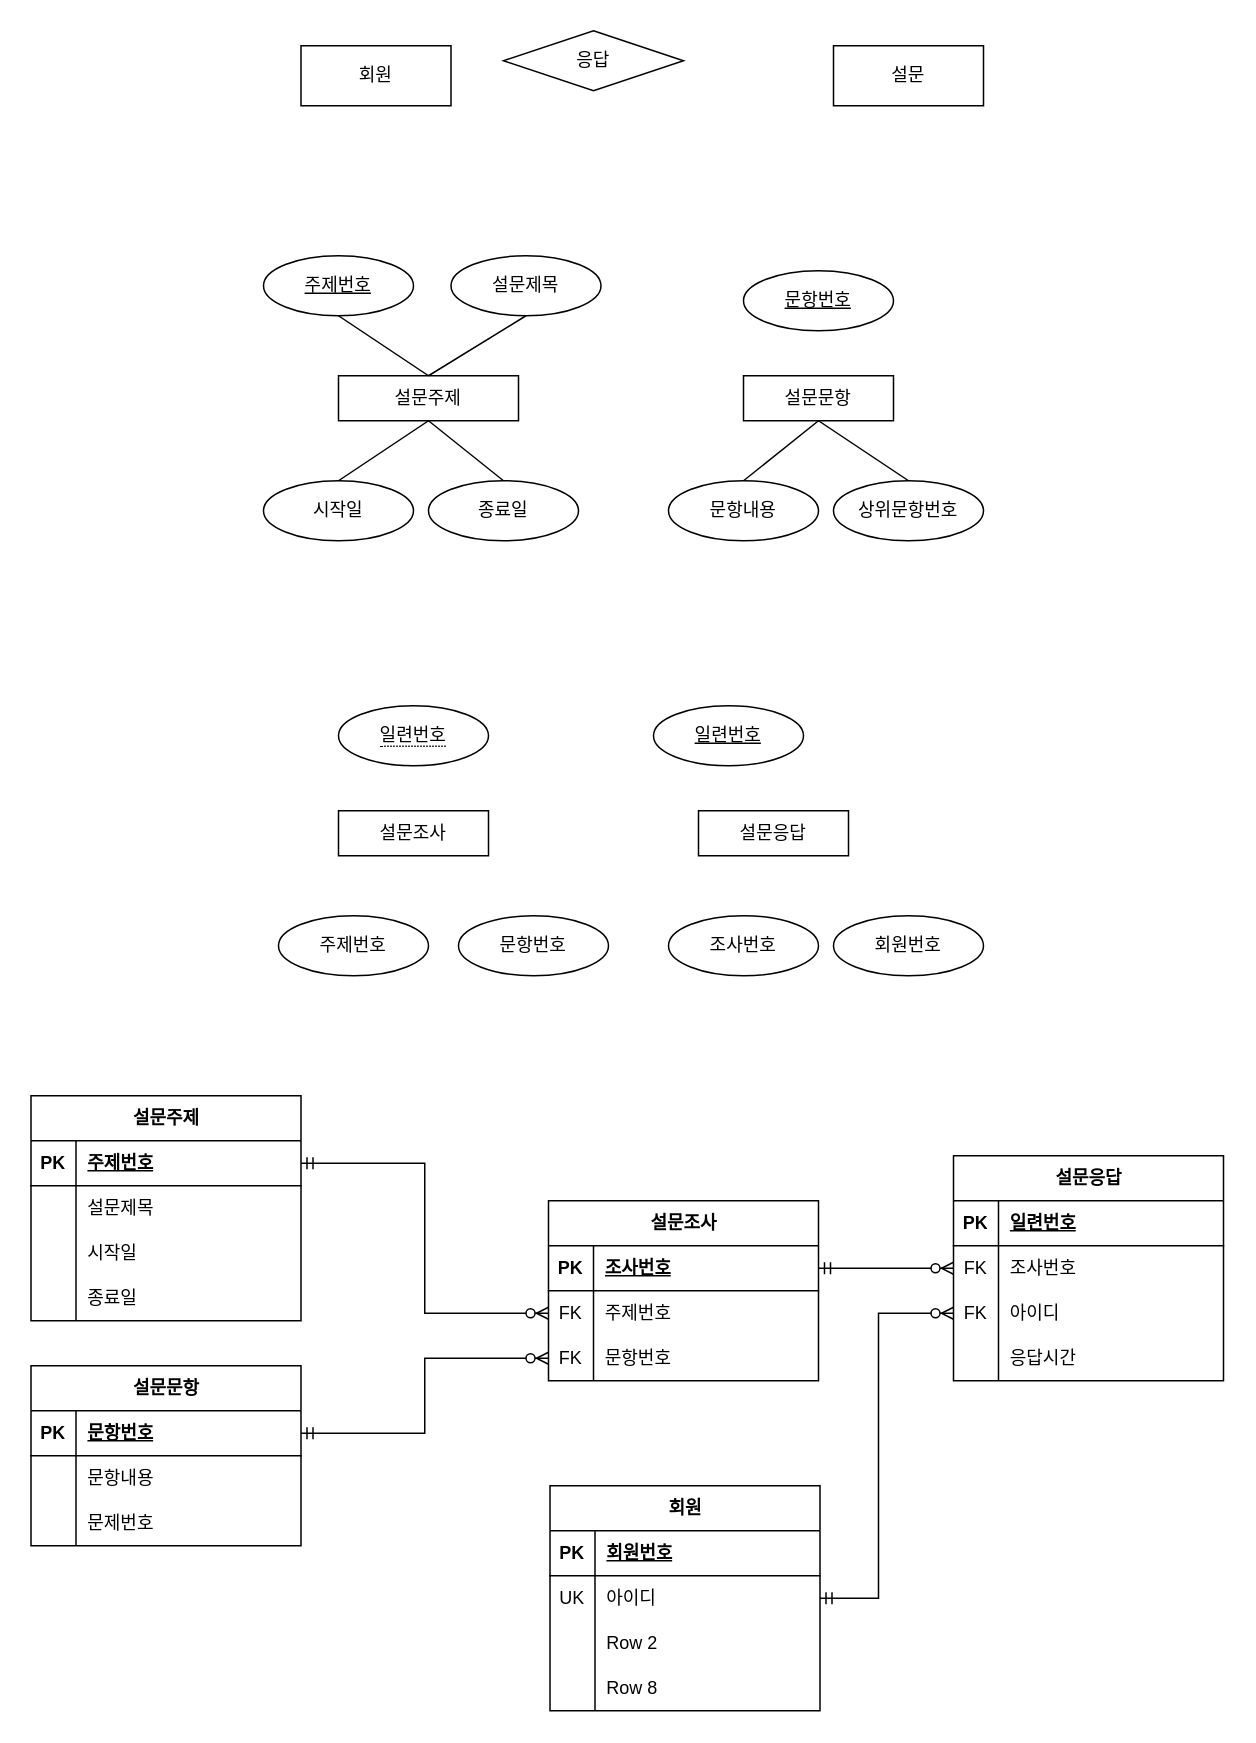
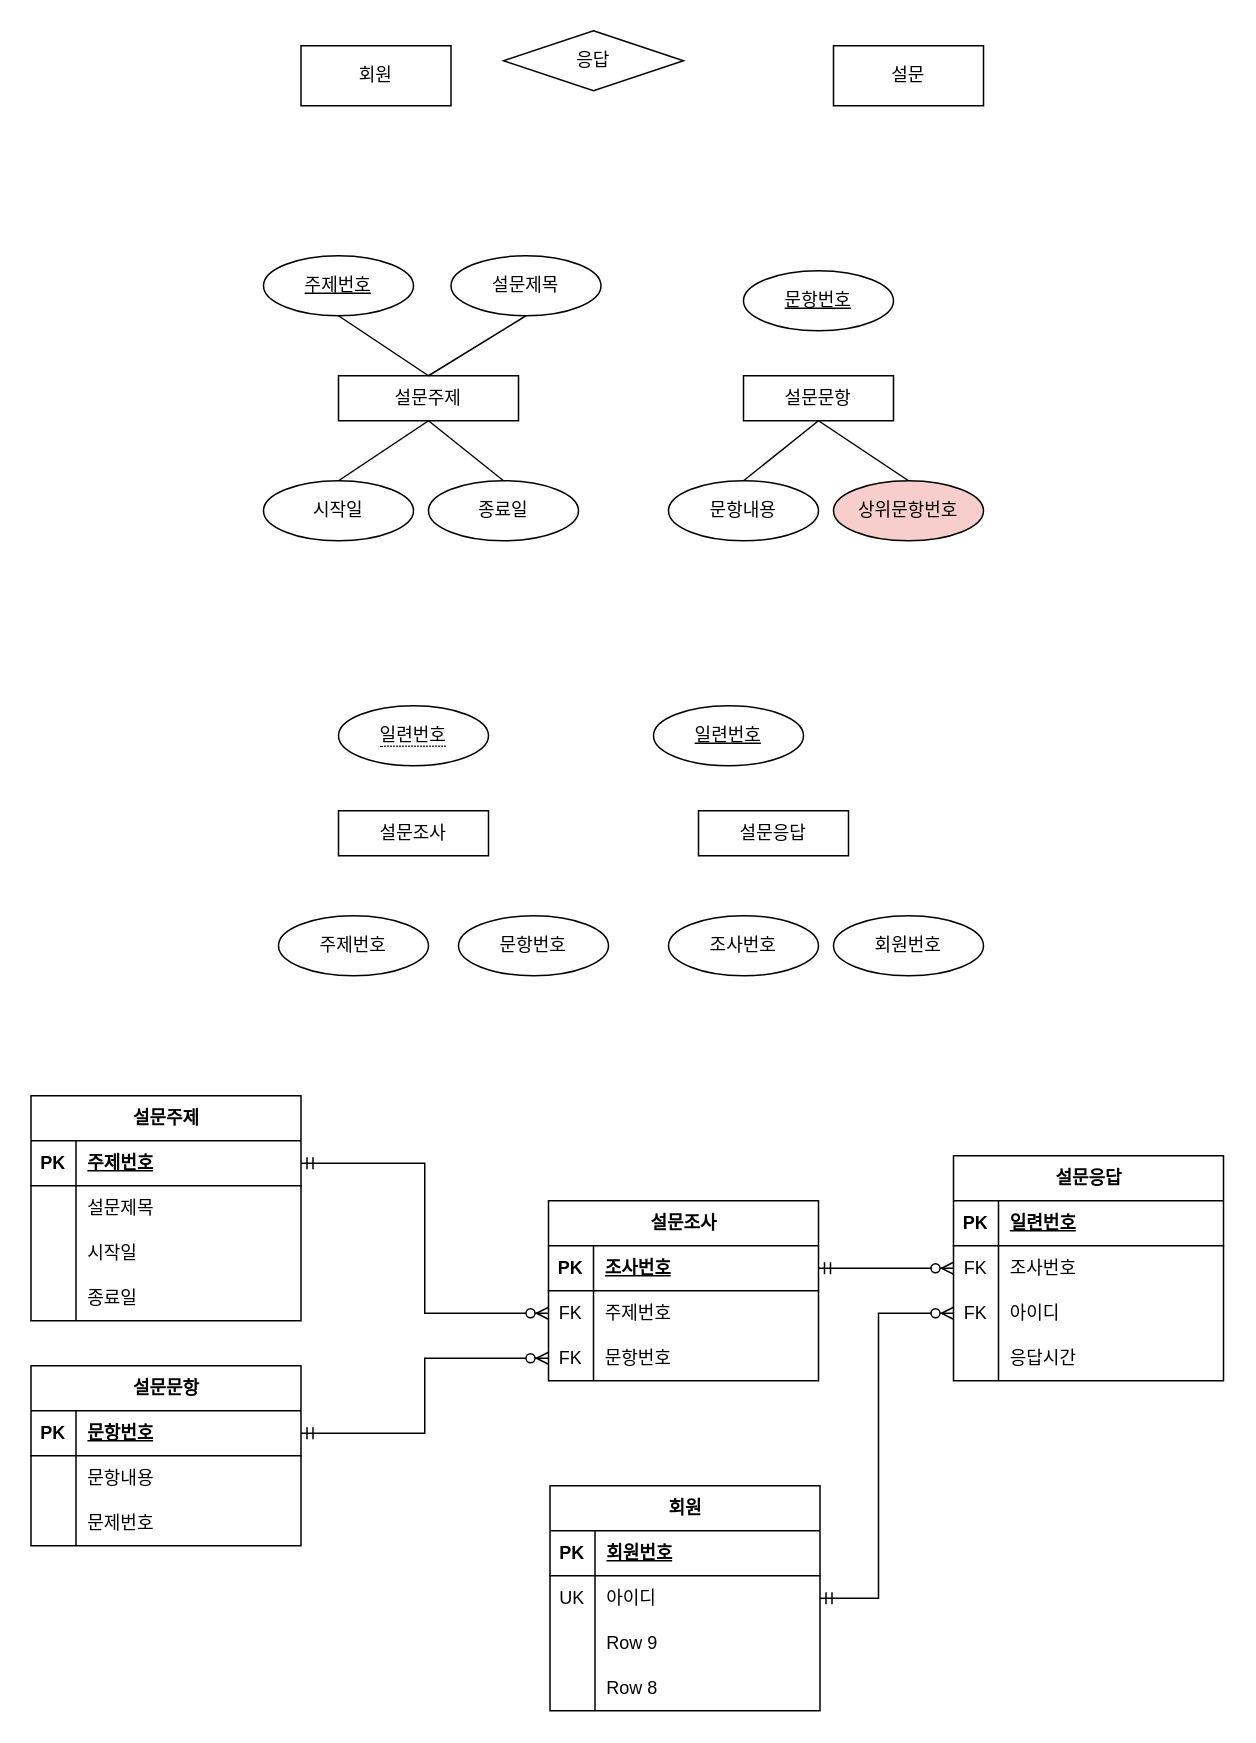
- <mxCell id="18" value="상위문항번호" style="ellipse;whiteSpace=wrap;html=1;align=center;" vertex="1" parent="1"><mxGeometry x="555" y="320" width="100" height="40" as="geometry" /></mxCell>
+ <mxCell id="18" value="상위문항번호" style="ellipse;whiteSpace=wrap;html=1;align=center;fillColor=#f8cecc;" vertex="1" parent="1"><mxGeometry x="555" y="320" width="100" height="40" as="geometry" /></mxCell>
- <mxCell id="85" value="Row 2" style="shape=partialRectangle;connectable=0;fillColor=none;top=0;left=0;bottom=0;right=0;align=left;spacingLeft=6;overflow=hidden;whiteSpace=wrap;html=1;" vertex="1" parent="83"><mxGeometry x="30" width="150" height="30" as="geometry"><mxRectangle width="150" height="30" as="alternateBounds" /></mxGeometry></mxCell>
+ <mxCell id="85" value="Row 9" style="shape=partialRectangle;connectable=0;fillColor=none;top=0;left=0;bottom=0;right=0;align=left;spacingLeft=6;overflow=hidden;whiteSpace=wrap;html=1;" vertex="1" parent="83"><mxGeometry x="30" width="150" height="30" as="geometry"><mxRectangle width="150" height="30" as="alternateBounds" /></mxGeometry></mxCell>
